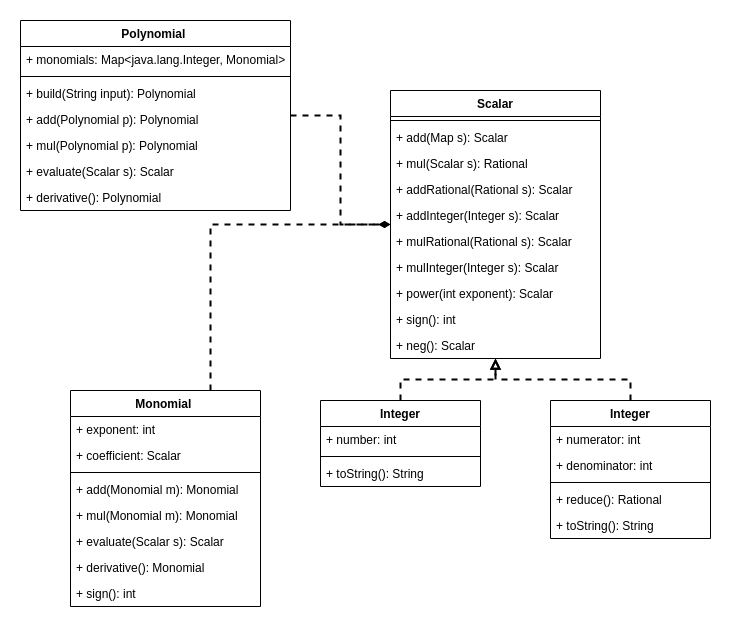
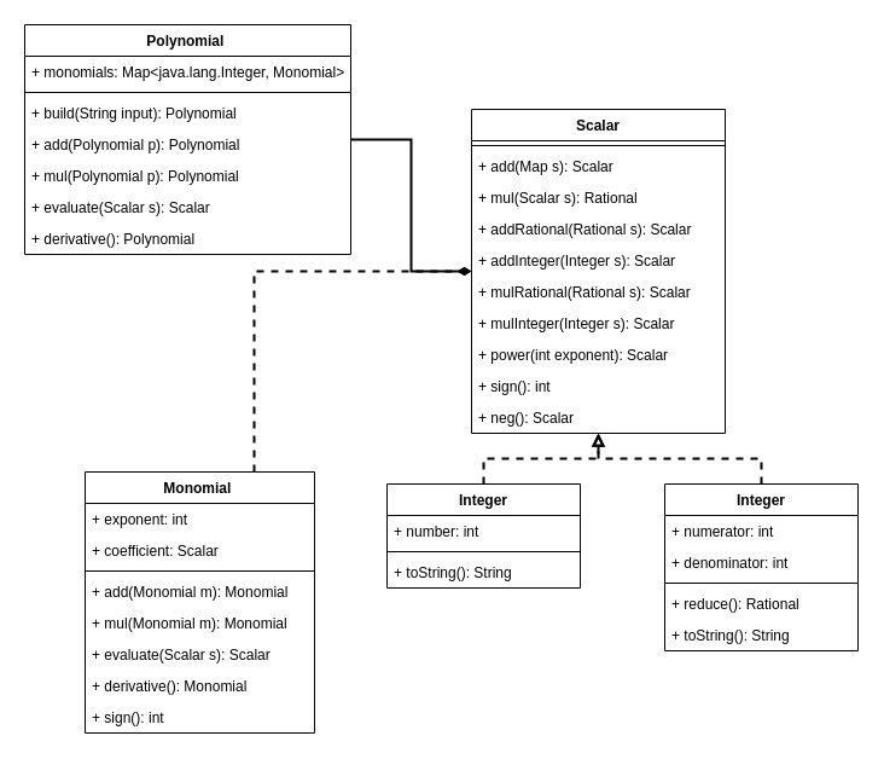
- <mxCell id="35" style="edgeStyle=orthogonalEdgeStyle;rounded=0;orthogonalLoop=1;jettySize=auto;html=1;dashed=1;endArrow=diamondThin;endFill=1;strokeColor=#000000;strokeWidth=2;" edge="1" parent="1" source="36" target="2"><mxGeometry relative="1" as="geometry" /></mxCell>
+ <mxCell id="35" style="edgeStyle=orthogonalEdgeStyle;rounded=0;orthogonalLoop=1;jettySize=auto;html=1;dashed=0;endArrow=diamondThin;endFill=1;strokeColor=#000000;strokeWidth=2;" edge="1" parent="1" source="36" target="2"><mxGeometry relative="1" as="geometry" /></mxCell>
